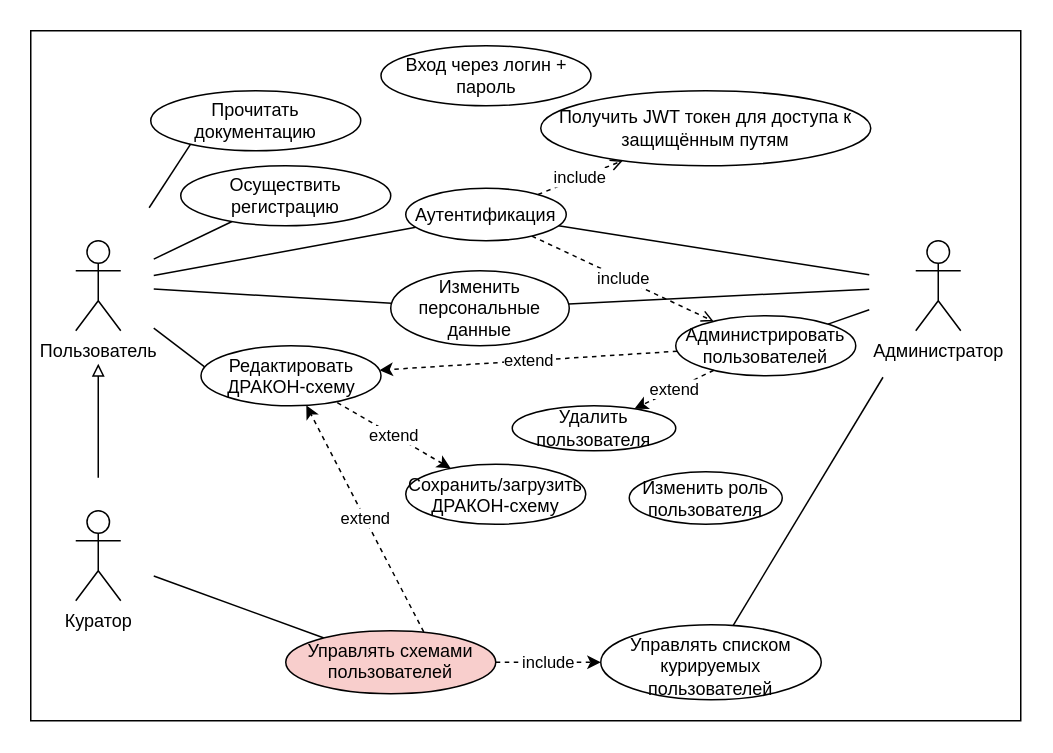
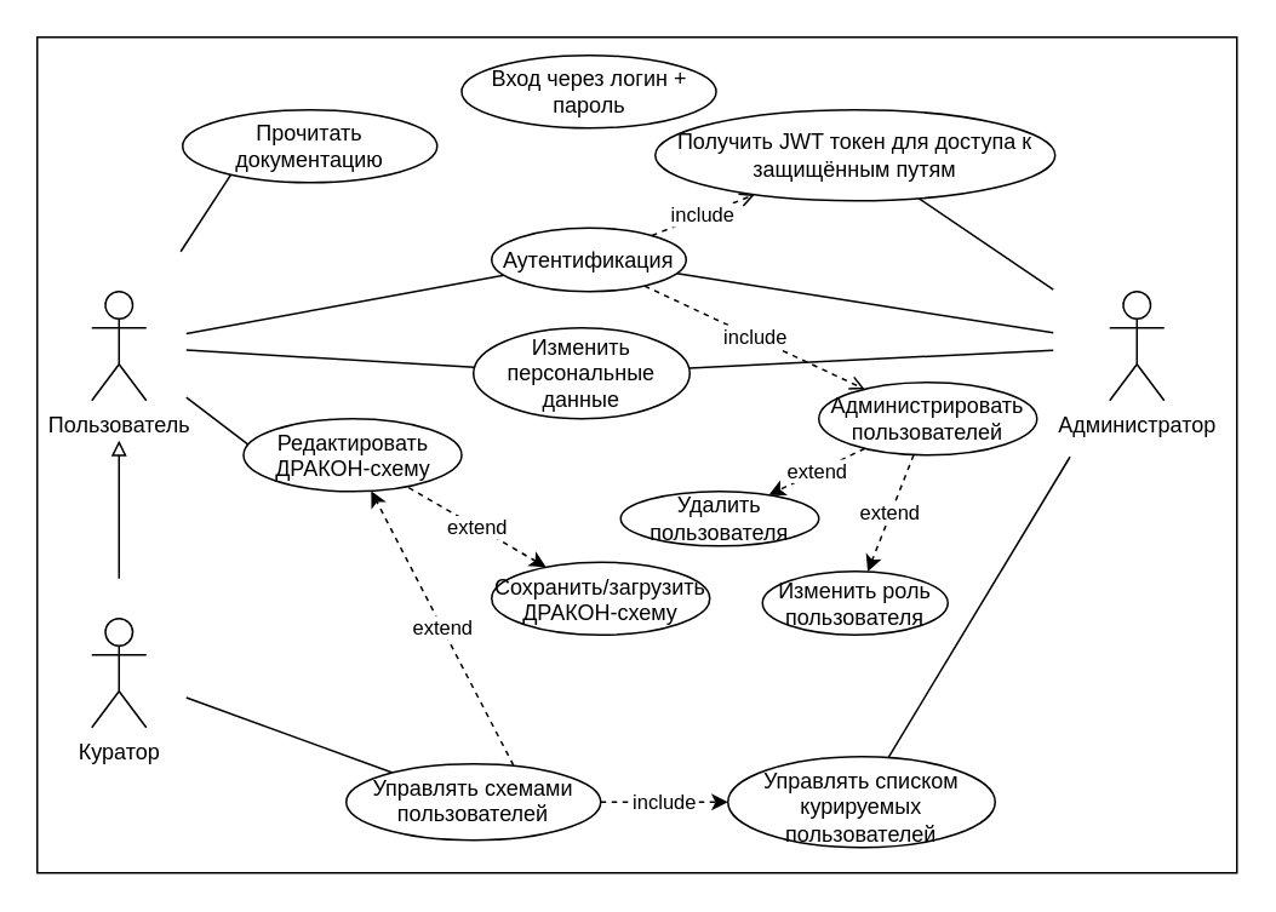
- <mxCell id="17" value="Осуществить регистрацию" style="ellipse;whiteSpace=wrap;html=1;" parent="1" vertex="1"><mxGeometry x="120" y="110" width="140" height="40" as="geometry" /></mxCell>
- <mxCell id="4" style="edgeStyle=none;rounded=0;orthogonalLoop=1;jettySize=auto;html=1;endArrow=none;endFill=0;" parent="1" source="6" target="17" edge="1"><mxGeometry relative="1" as="geometry" /></mxCell>
- <mxCell id="11" style="edgeStyle=none;rounded=0;orthogonalLoop=1;jettySize=auto;html=1;endArrow=none;endFill=0;" parent="1" source="14" target="20" edge="1"><mxGeometry relative="1" as="geometry"><mxPoint x="420.01" y="220" as="targetPoint" /></mxGeometry></mxCell>
+ <mxCell id="11" style="edgeStyle=none;rounded=0;orthogonalLoop=1;jettySize=auto;html=1;endArrow=none;endFill=0;" parent="1" source="14" target="21" edge="1"><mxGeometry relative="1" as="geometry"><mxPoint x="420.01" y="220" as="targetPoint" /></mxGeometry></mxCell>
- <mxCell id="19" value="extend" style="edgeStyle=none;rounded=0;orthogonalLoop=1;jettySize=auto;html=1;endArrow=classic;endFill=1;dashed=1;" parent="1" source="20" target="27" edge="1"><mxGeometry relative="1" as="geometry"><mxPoint x="305" y="245" as="targetPoint" /></mxGeometry></mxCell>
+ <mxCell id="19" value="extend" style="edgeStyle=none;rounded=0;orthogonalLoop=1;jettySize=auto;html=1;endArrow=classic;endFill=1;dashed=1;" parent="1" source="20" target="23" edge="1"><mxGeometry relative="1" as="geometry"><mxPoint x="305" y="245" as="targetPoint" /></mxGeometry></mxCell>
- <mxCell id="26" value="Управлять схемами пользователей" style="ellipse;whiteSpace=wrap;html=1;verticalAlign=top;fillColor=#f8cecc;" parent="1" vertex="1"><mxGeometry x="190" y="420" width="140" height="42" as="geometry" /></mxCell>
+ <mxCell id="26" value="Управлять схемами пользователей" style="ellipse;whiteSpace=wrap;html=1;verticalAlign=top;" parent="1" vertex="1"><mxGeometry x="190" y="420" width="140" height="42" as="geometry" /></mxCell>
